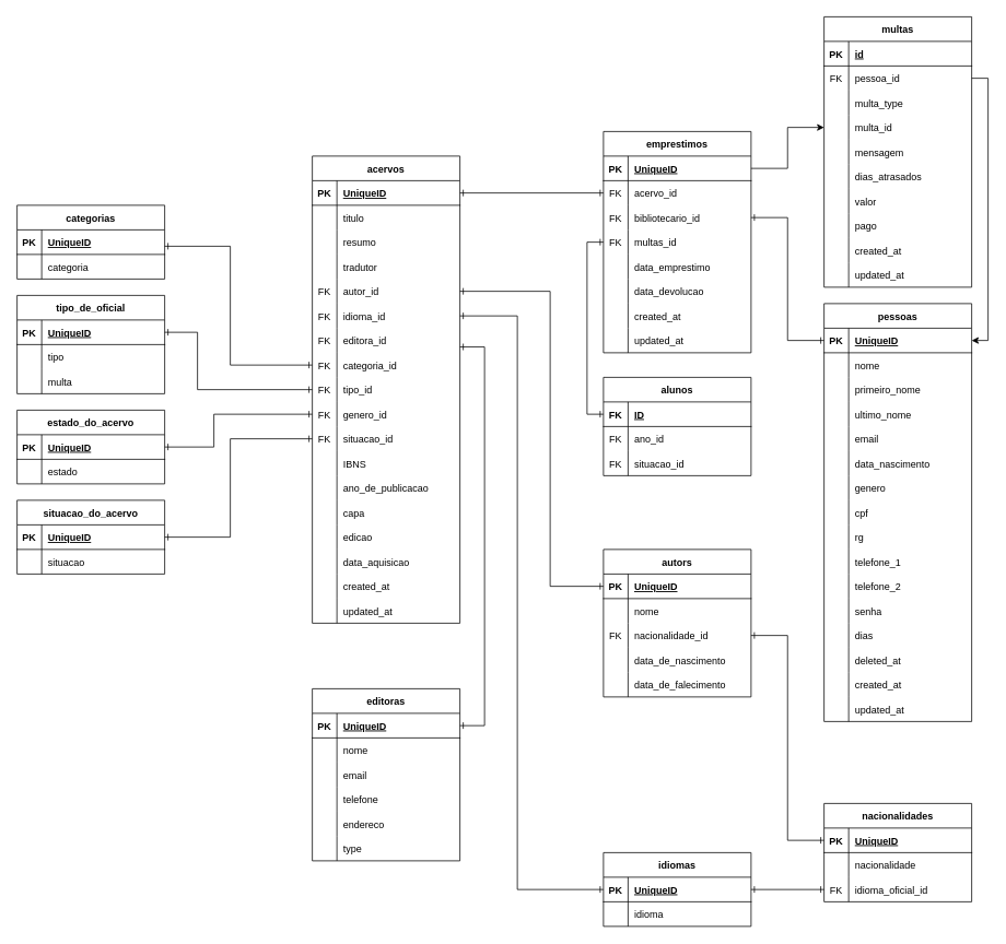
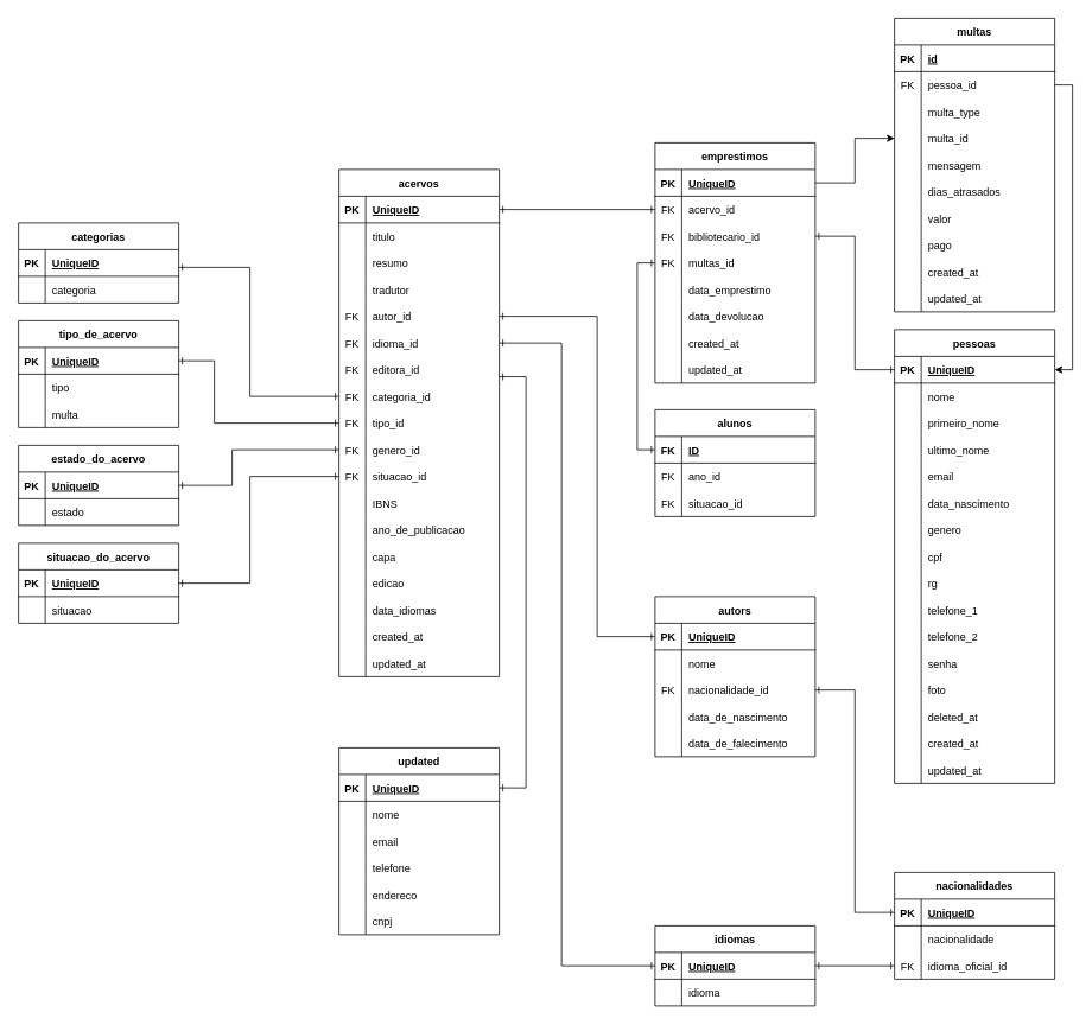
- <mxCell id="123" value="tipo_de_oficial" style="shape=table;startSize=30;container=1;collapsible=1;childLayout=tableLayout;fixedRows=1;rowLines=0;fontStyle=1;align=center;resizeLast=1;" parent="1" vertex="1"><mxGeometry x="20" y="360" width="180" height="120" as="geometry" /></mxCell>
+ <mxCell id="123" value="tipo_de_acervo" style="shape=table;startSize=30;container=1;collapsible=1;childLayout=tableLayout;fixedRows=1;rowLines=0;fontStyle=1;align=center;resizeLast=1;" parent="1" vertex="1"><mxGeometry x="20" y="360" width="180" height="120" as="geometry" /></mxCell>
- <mxCell id="50" value="data_aquisicao" style="shape=partialRectangle;connectable=0;fillColor=none;top=0;left=0;bottom=0;right=0;align=left;spacingLeft=6;overflow=hidden;" vertex="1" parent="48"><mxGeometry x="30" width="150" height="30" as="geometry"><mxRectangle width="150" height="30" as="alternateBounds" /></mxGeometry></mxCell>
+ <mxCell id="50" value="data_idiomas" style="shape=partialRectangle;connectable=0;fillColor=none;top=0;left=0;bottom=0;right=0;align=left;spacingLeft=6;overflow=hidden;" vertex="1" parent="48"><mxGeometry x="30" width="150" height="30" as="geometry"><mxRectangle width="150" height="30" as="alternateBounds" /></mxGeometry></mxCell>
- <mxCell id="243" value="dias" style="shape=partialRectangle;connectable=0;fillColor=none;top=0;left=0;bottom=0;right=0;align=left;spacingLeft=6;overflow=hidden;" parent="241" vertex="1"><mxGeometry x="30" width="150" height="30" as="geometry"><mxRectangle width="150" height="30" as="alternateBounds" /></mxGeometry></mxCell>
+ <mxCell id="243" value="foto" style="shape=partialRectangle;connectable=0;fillColor=none;top=0;left=0;bottom=0;right=0;align=left;spacingLeft=6;overflow=hidden;" parent="241" vertex="1"><mxGeometry x="30" width="150" height="30" as="geometry"><mxRectangle width="150" height="30" as="alternateBounds" /></mxGeometry></mxCell>
- <mxCell id="90" value="editoras" style="shape=table;startSize=30;container=1;collapsible=1;childLayout=tableLayout;fixedRows=1;rowLines=0;fontStyle=1;align=center;resizeLast=1;" parent="1" vertex="1"><mxGeometry x="380" y="840" width="180" height="210" as="geometry" /></mxCell>
+ <mxCell id="90" value="updated" style="shape=table;startSize=30;container=1;collapsible=1;childLayout=tableLayout;fixedRows=1;rowLines=0;fontStyle=1;align=center;resizeLast=1;" parent="1" vertex="1"><mxGeometry x="380" y="840" width="180" height="210" as="geometry" /></mxCell>
- <mxCell id="108" value="type" style="shape=partialRectangle;connectable=0;fillColor=none;top=0;left=0;bottom=0;right=0;align=left;spacingLeft=6;overflow=hidden;" parent="106" vertex="1"><mxGeometry x="30" width="150" height="30" as="geometry"><mxRectangle width="150" height="30" as="alternateBounds" /></mxGeometry></mxCell>
+ <mxCell id="108" value="cnpj" style="shape=partialRectangle;connectable=0;fillColor=none;top=0;left=0;bottom=0;right=0;align=left;spacingLeft=6;overflow=hidden;" parent="106" vertex="1"><mxGeometry x="30" width="150" height="30" as="geometry"><mxRectangle width="150" height="30" as="alternateBounds" /></mxGeometry></mxCell>
